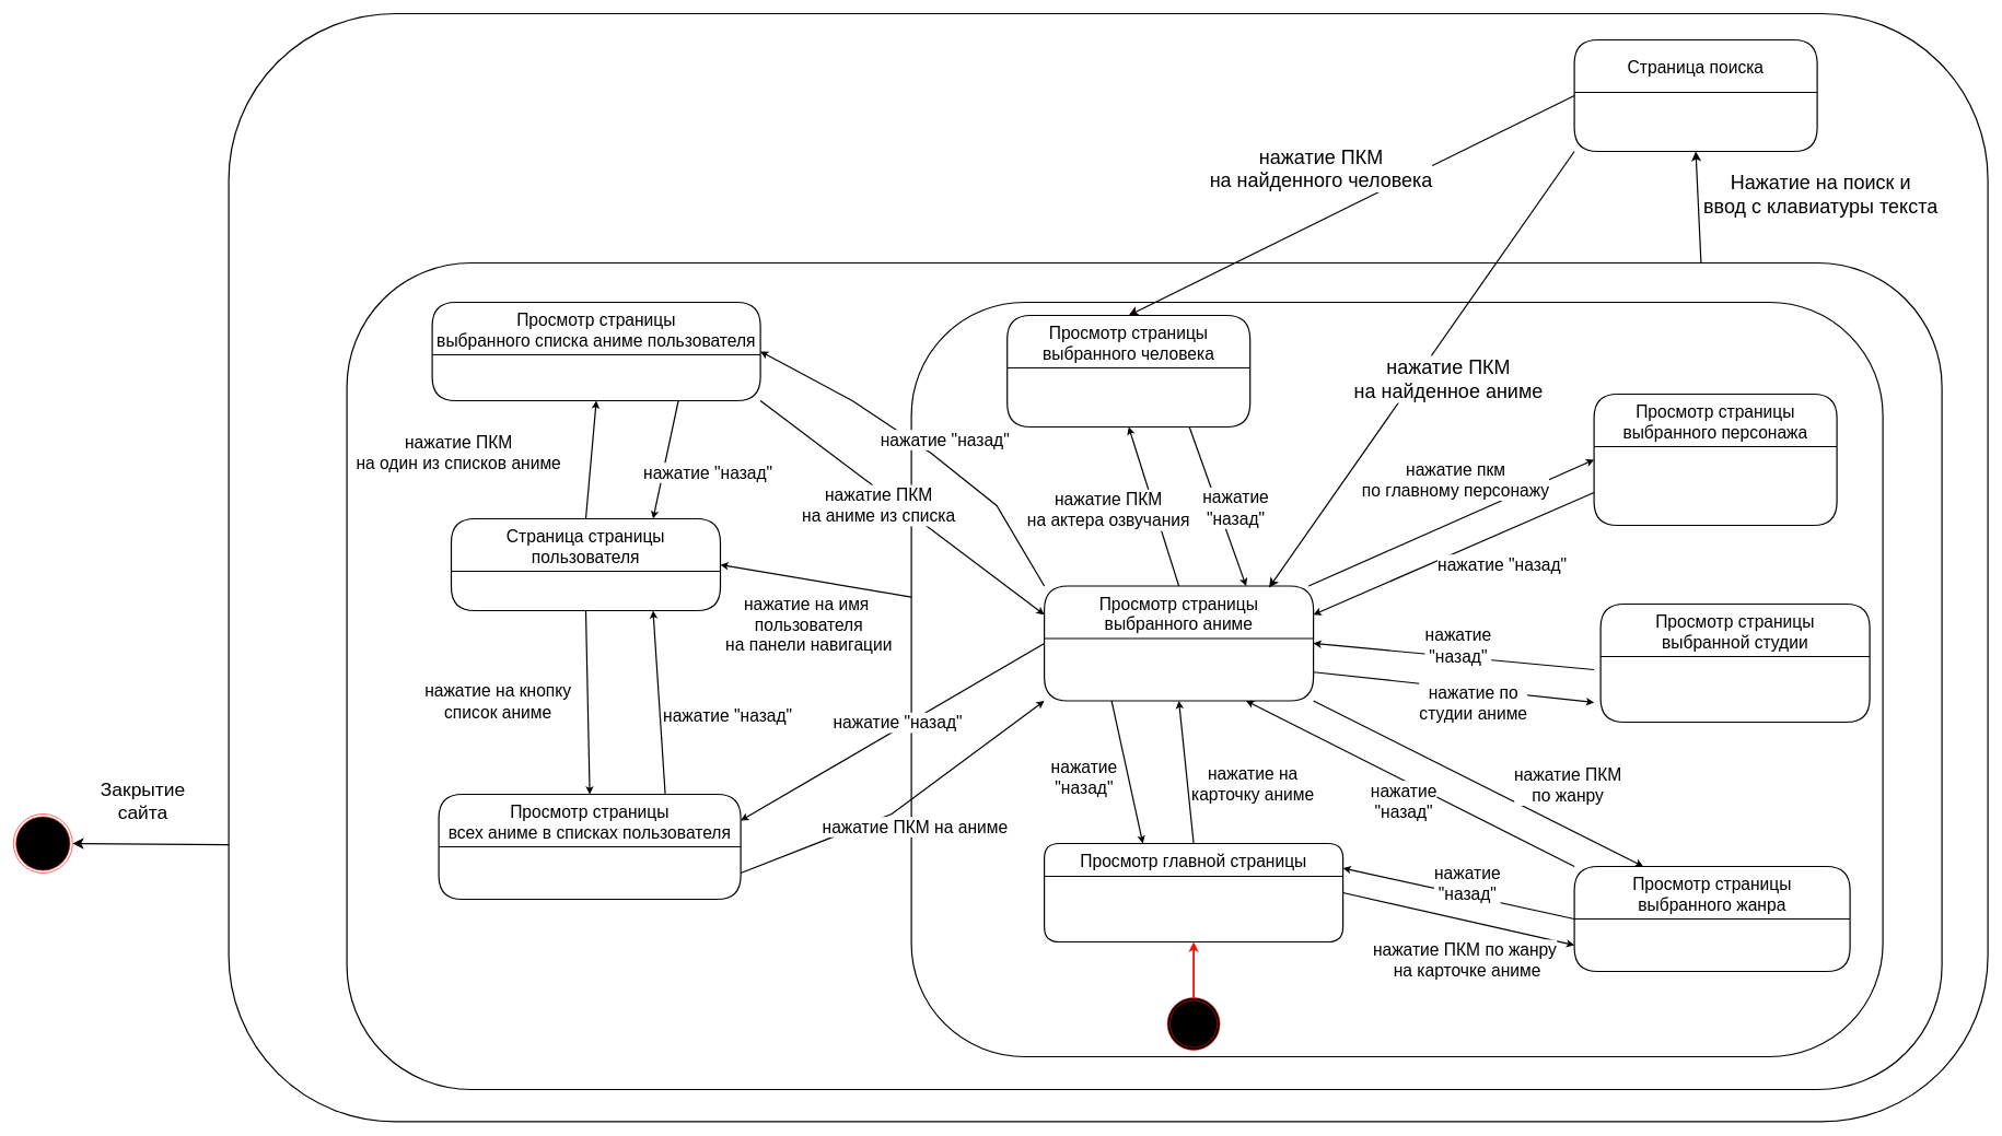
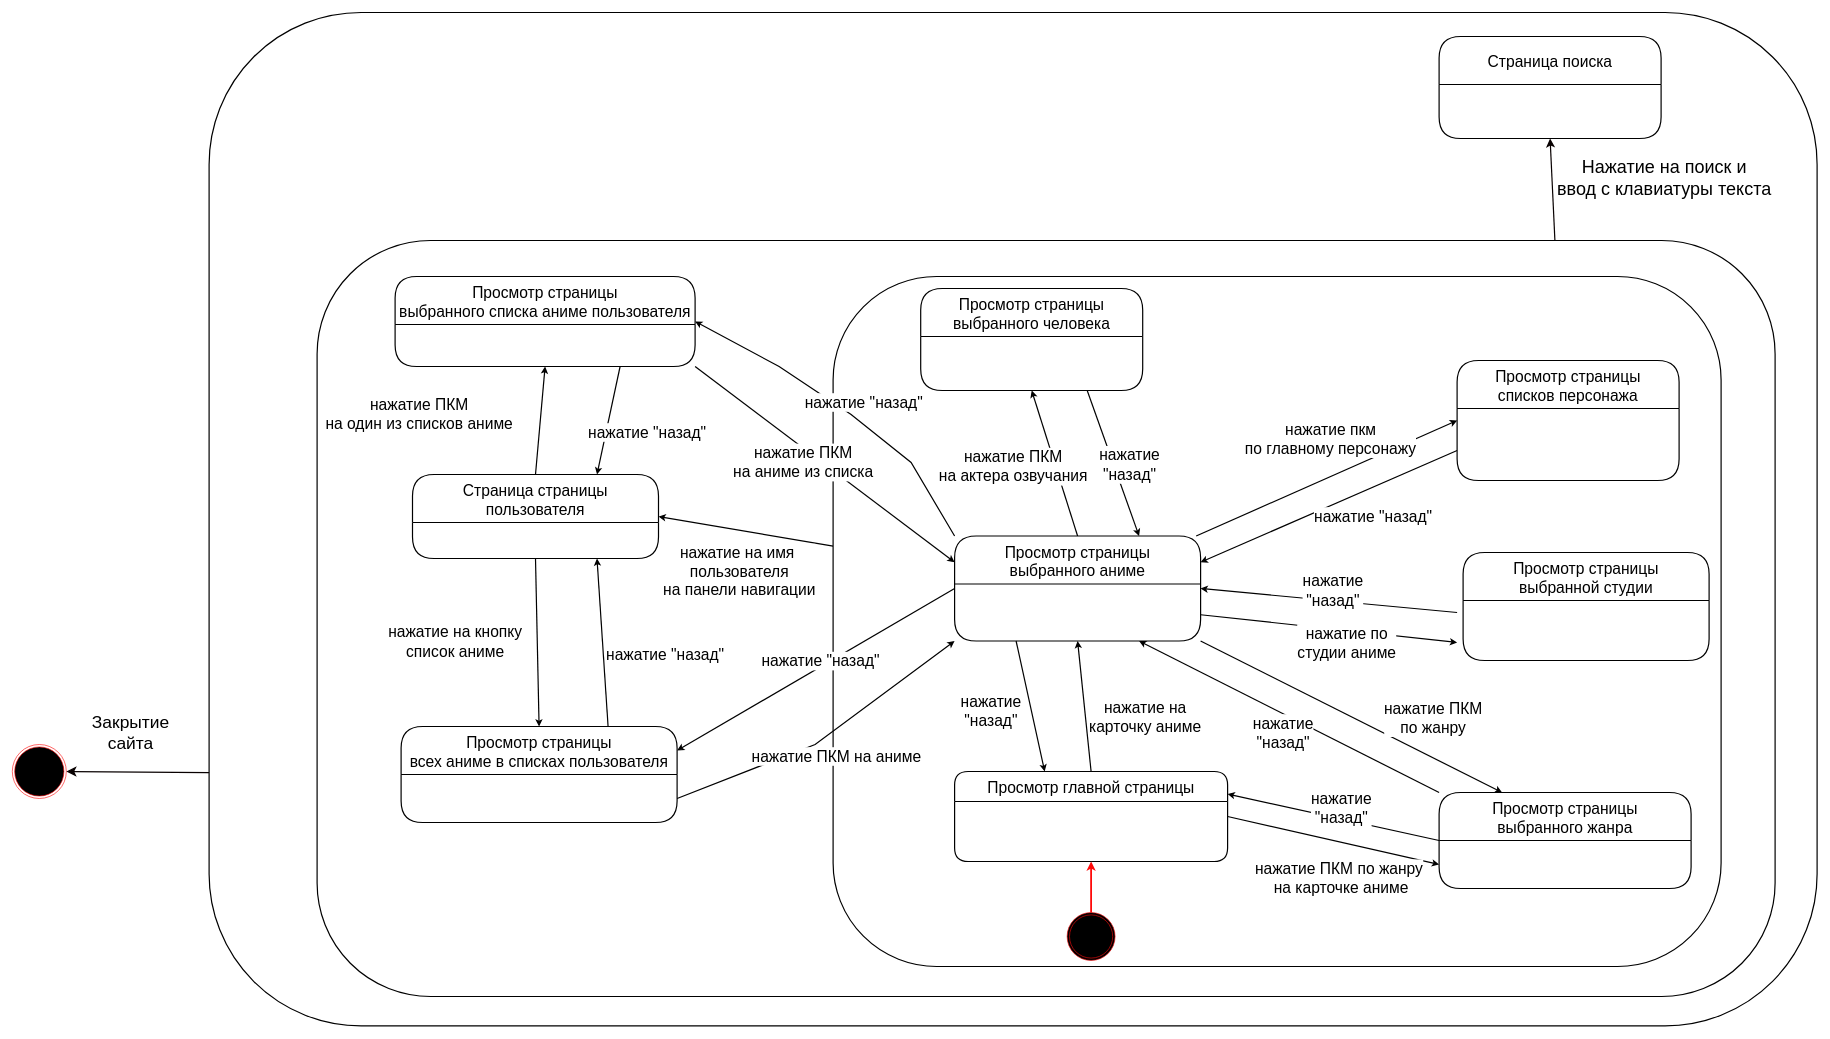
- <mxCell id="43" style="edgeStyle=none;rounded=0;orthogonalLoop=1;jettySize=auto;html=1;exitX=0;exitY=0.5;exitDx=0;exitDy=0;entryX=0.5;entryY=0;entryDx=0;entryDy=0;fontSize=30;startArrow=none;startFill=0;endArrow=classic;endFill=1;endSize=9;strokeColor=#080000;strokeWidth=2;" edge="1" parent="1" source="45" target="38"><mxGeometry relative="1" as="geometry" /></mxCell>
- <mxCell id="44" value="нажатие ПКМ&lt;br&gt;на найденного человека" style="edgeLabel;html=1;align=center;verticalAlign=middle;resizable=0;points=[];fontSize=30;" vertex="1" connectable="0" parent="43"><mxGeometry x="-0.196" y="-1" relative="1" as="geometry"><mxPoint x="-113" y="-23" as="offset" /></mxGeometry></mxCell>
- <mxCell id="42" value="нажатие ПКМ &lt;br&gt;на найденное аниме" style="edgeStyle=none;rounded=0;orthogonalLoop=1;jettySize=auto;html=1;exitX=0;exitY=1;exitDx=0;exitDy=0;entryX=0.835;entryY=0.014;entryDx=0;entryDy=0;entryPerimeter=0;fontSize=30;startArrow=none;startFill=0;endArrow=classic;endFill=1;endSize=9;strokeColor=#080000;strokeWidth=2;" edge="1" parent="1" source="45" target="16"><mxGeometry x="-0.031" y="41" relative="1" as="geometry"><mxPoint y="1" as="offset" /></mxGeometry></mxCell>
- <mxCell id="36" value="Просмотр страницы &#10;выбранного персонажа" style="swimlane;childLayout=stackLayout;horizontal=1;startSize=80;horizontalStack=0;rounded=1;fontSize=26;fontStyle=0;strokeWidth=2;resizeParent=0;resizeLast=1;shadow=0;dashed=0;align=center;" vertex="1" parent="1"><mxGeometry x="2428" y="600" width="370" height="200" as="geometry" /></mxCell>
+ <mxCell id="36" value="Просмотр страницы &#10;списков персонажа" style="swimlane;childLayout=stackLayout;horizontal=1;startSize=80;horizontalStack=0;rounded=1;fontSize=26;fontStyle=0;strokeWidth=2;resizeParent=0;resizeLast=1;shadow=0;dashed=0;align=center;" vertex="1" parent="1"><mxGeometry x="2428" y="600" width="370" height="200" as="geometry" /></mxCell>
